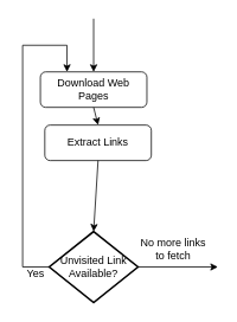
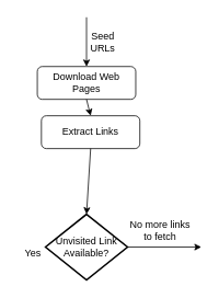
- <mxCell id="3" style="edgeStyle=orthogonalEdgeStyle;rounded=0;orthogonalLoop=1;jettySize=auto;html=1;exitX=0;exitY=0.5;exitDx=0;exitDy=0;entryX=0.25;entryY=0;entryDx=0;entryDy=0;exitPerimeter=0;" edge="1" parent="1" source="10" target="2"><mxGeometry relative="1" as="geometry"><Array as="points"><mxPoint x="25" y="300" /><mxPoint x="25" y="50" /><mxPoint x="75" y="50" /></Array></mxGeometry></mxCell>
+ <mxCell id="7" value="Seed URLs" style="text;html=1;strokeColor=none;fillColor=none;align=center;verticalAlign=middle;whiteSpace=wrap;rounded=0;" vertex="1" parent="1"><mxGeometry x="105" y="40" width="40" height="20" as="geometry" /></mxCell>
